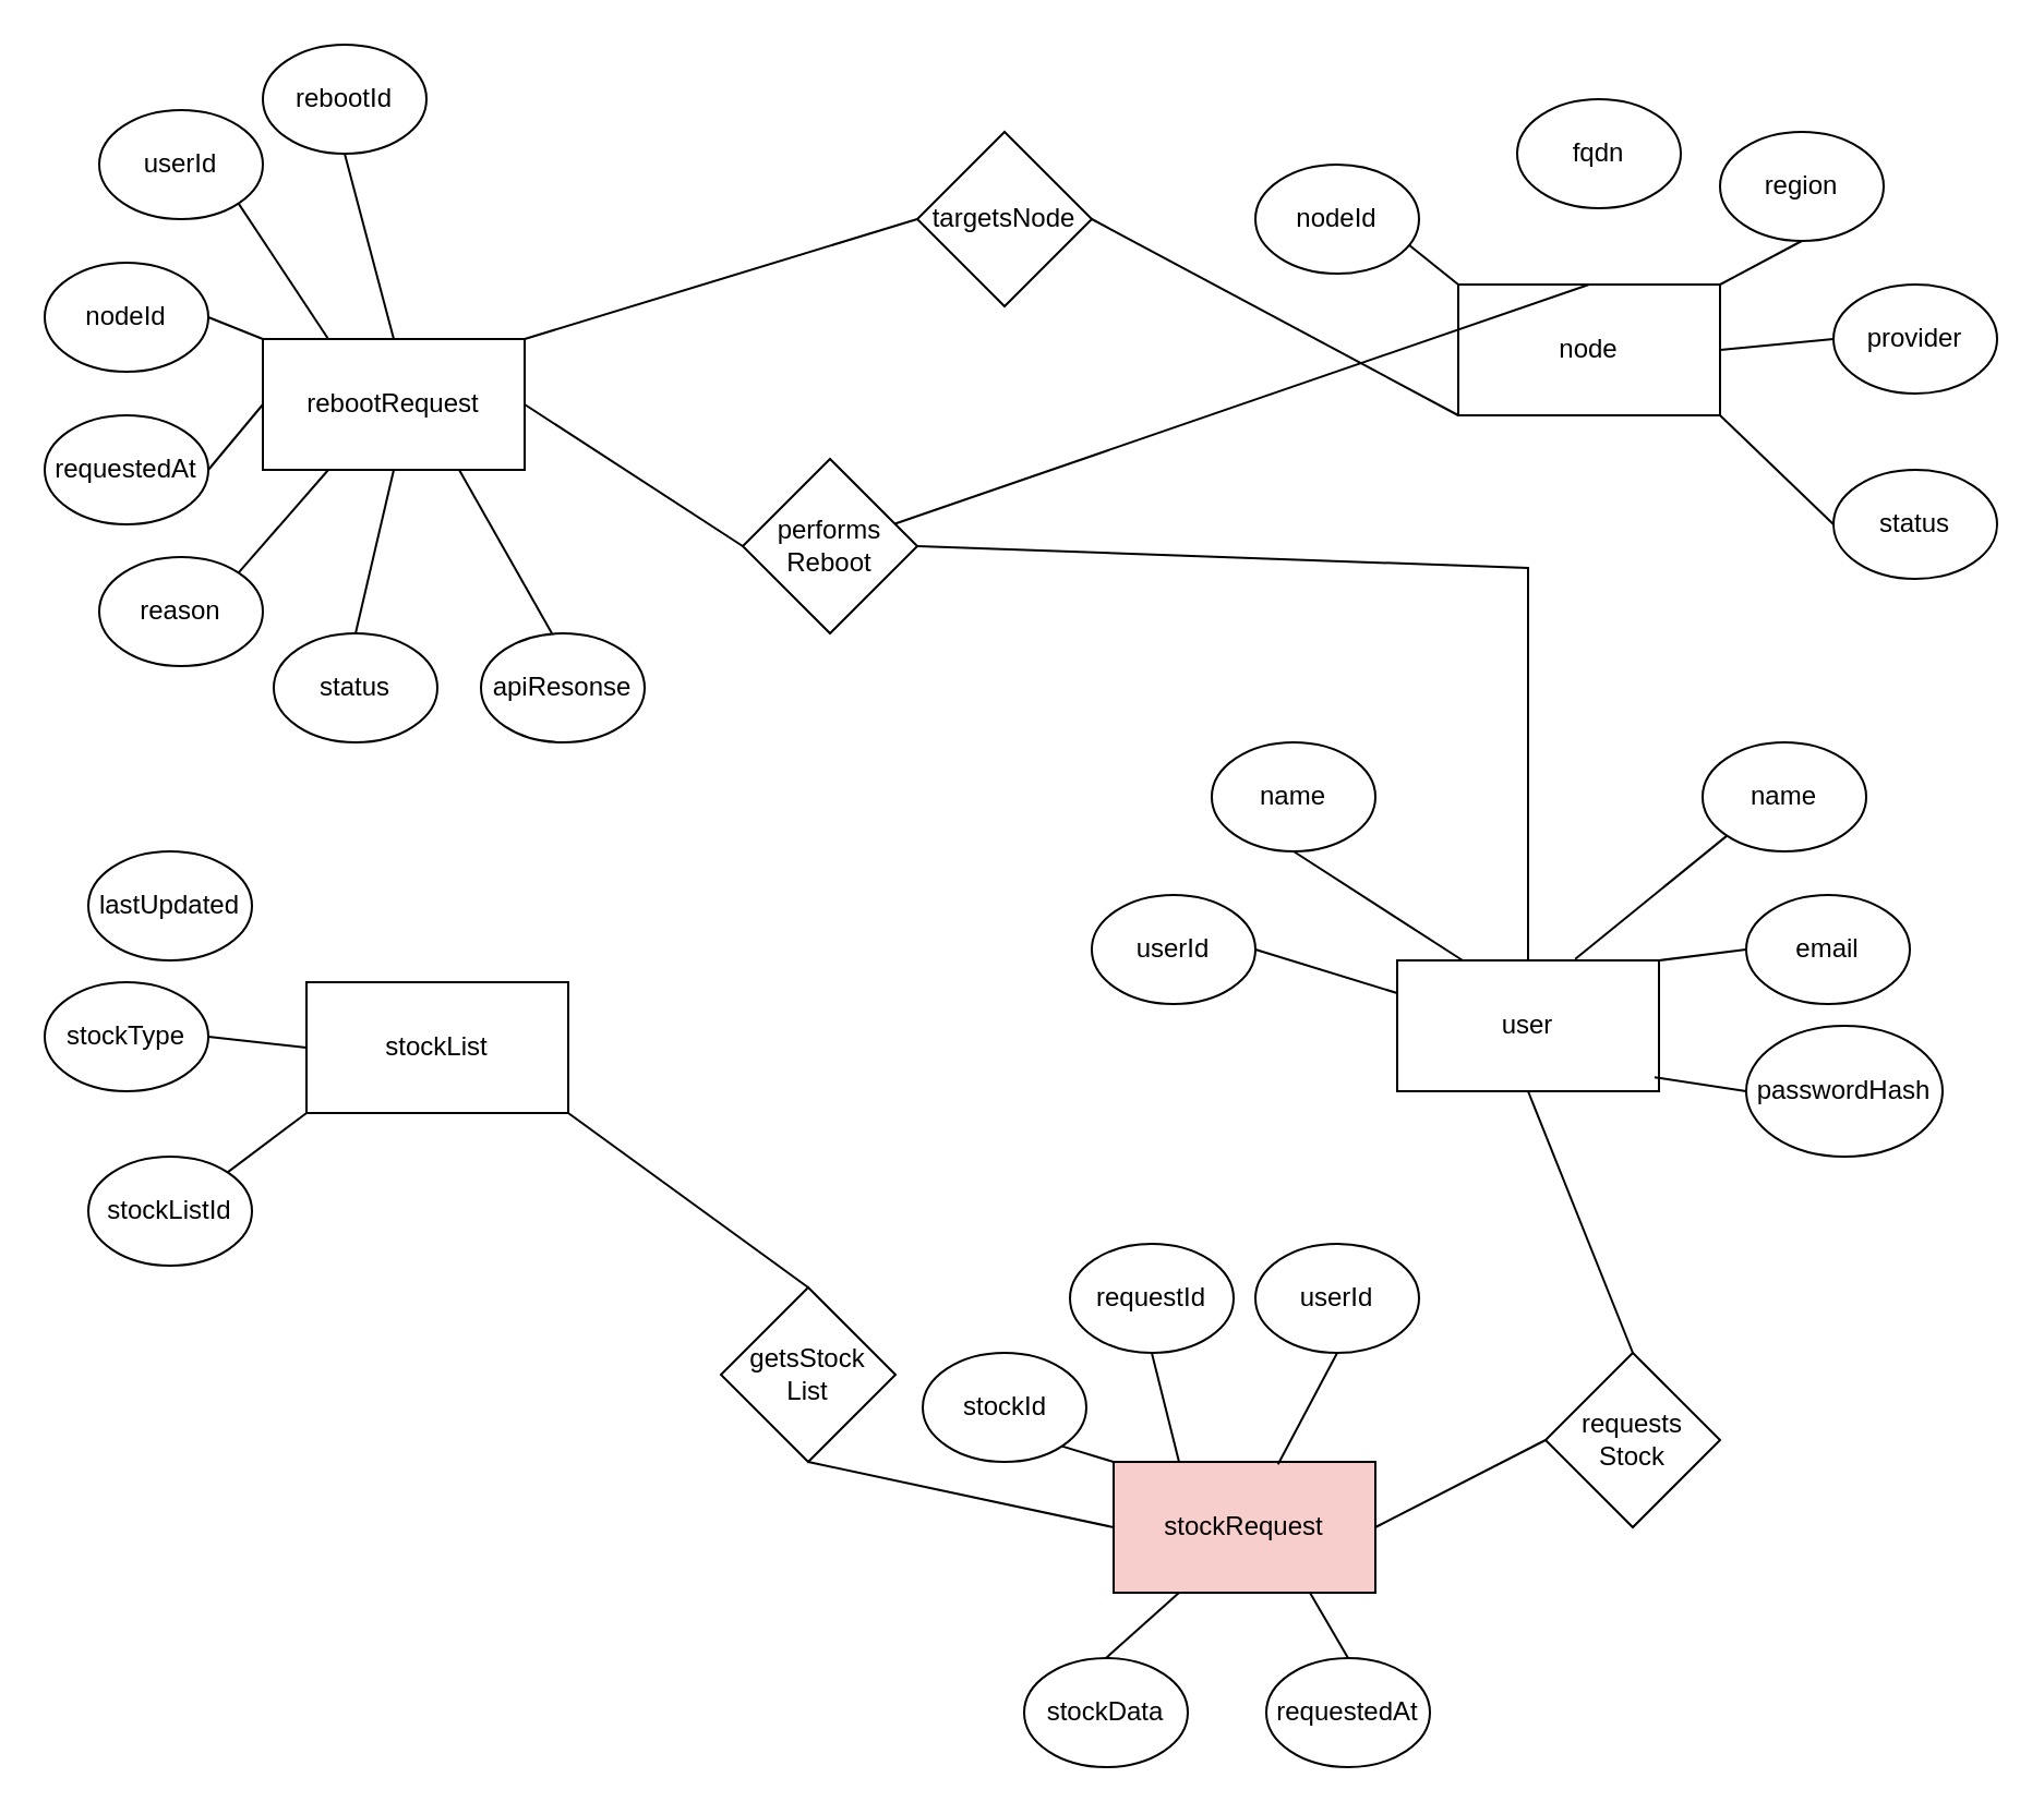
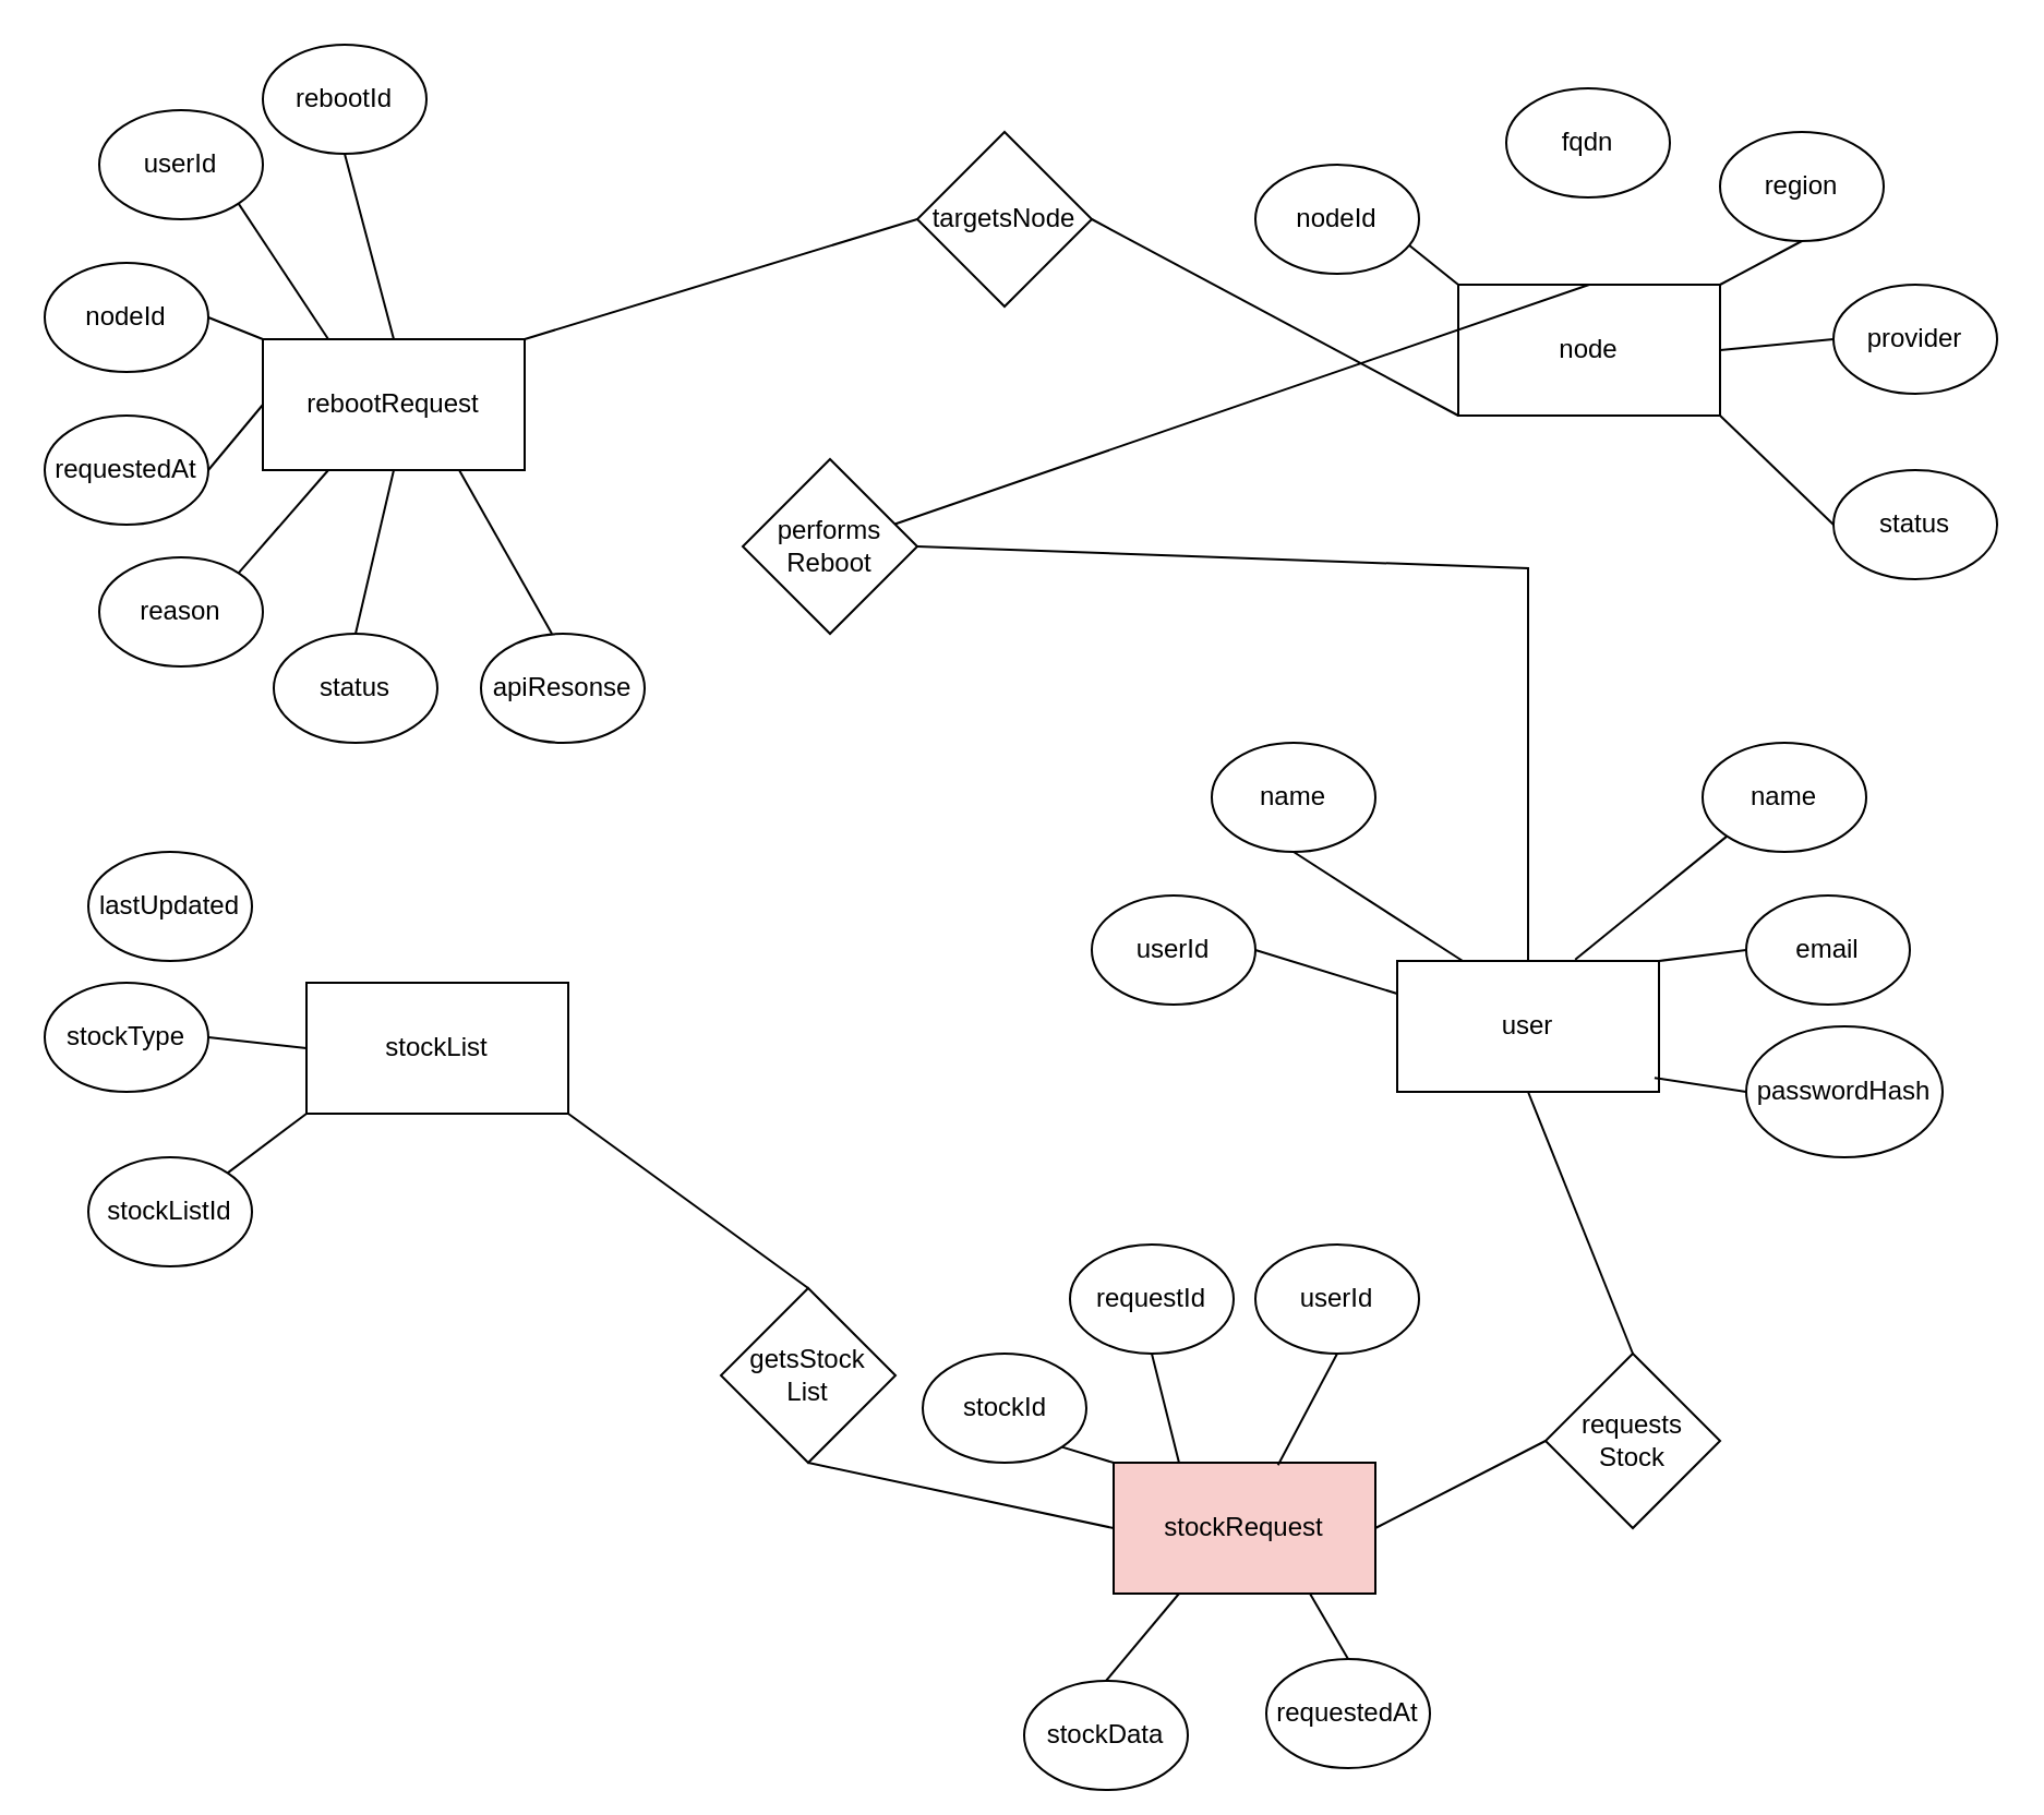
- <mxCell id="36" value="fqdn" style="ellipse;whiteSpace=wrap;html=1;" parent="1" vertex="1"><mxGeometry x="695" y="45" width="75" height="50" as="geometry" /></mxCell>
+ <mxCell id="36" value="fqdn" style="ellipse;whiteSpace=wrap;html=1;" parent="1" vertex="1"><mxGeometry x="690" y="40" width="75" height="50" as="geometry" /></mxCell>
- <mxCell id="29" value="" style="endArrow=none;html=1;rounded=0;exitX=0;exitY=0.5;exitDx=0;exitDy=0;entryX=1;entryY=0.5;entryDx=0;entryDy=0;" parent="1" source="13" target="14" edge="1"><mxGeometry width="50" height="50" relative="1" as="geometry"><mxPoint x="278" y="380" as="sourcePoint" /><mxPoint x="300" y="465" as="targetPoint" /></mxGeometry></mxCell>
- <mxCell id="62" value="stockData" style="ellipse;whiteSpace=wrap;html=1;" vertex="1" parent="1"><mxGeometry x="469" y="760" width="75" height="50" as="geometry" /></mxCell>
+ <mxCell id="62" value="stockData" style="ellipse;whiteSpace=wrap;html=1;" vertex="1" parent="1"><mxGeometry x="469" y="770" width="75" height="50" as="geometry" /></mxCell>
